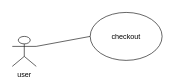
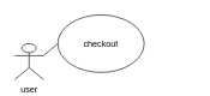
- <mxCell id="4" value="checkout" style="ellipse;whiteSpace=wrap;html=1;" parent="1" vertex="1"><mxGeometry x="150" y="20" width="120" height="80" as="geometry" /></mxCell>
+ <mxCell id="4" value="checkout" style="ellipse;whiteSpace=wrap;html=1;" parent="1" vertex="1"><mxGeometry x="80" y="20" width="120" height="80" as="geometry" /></mxCell>
